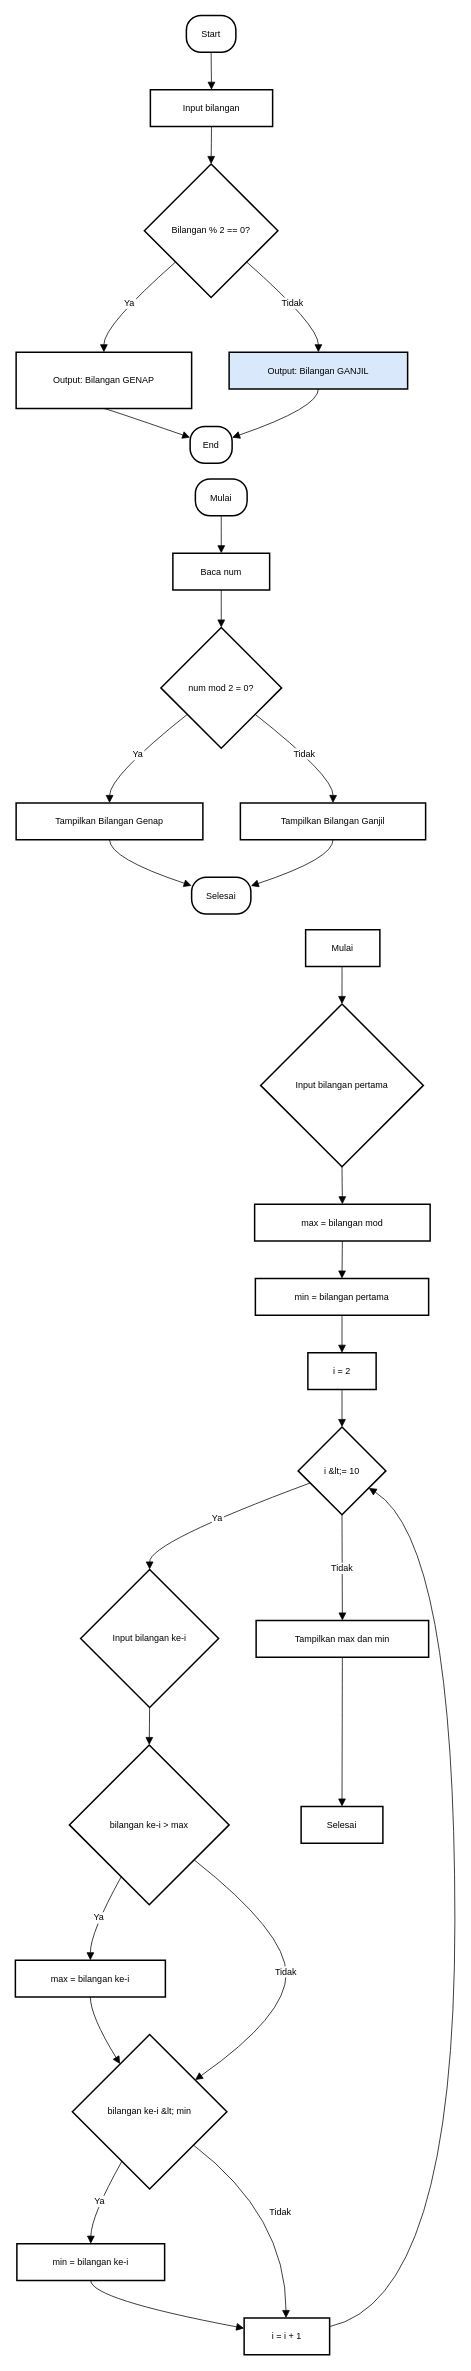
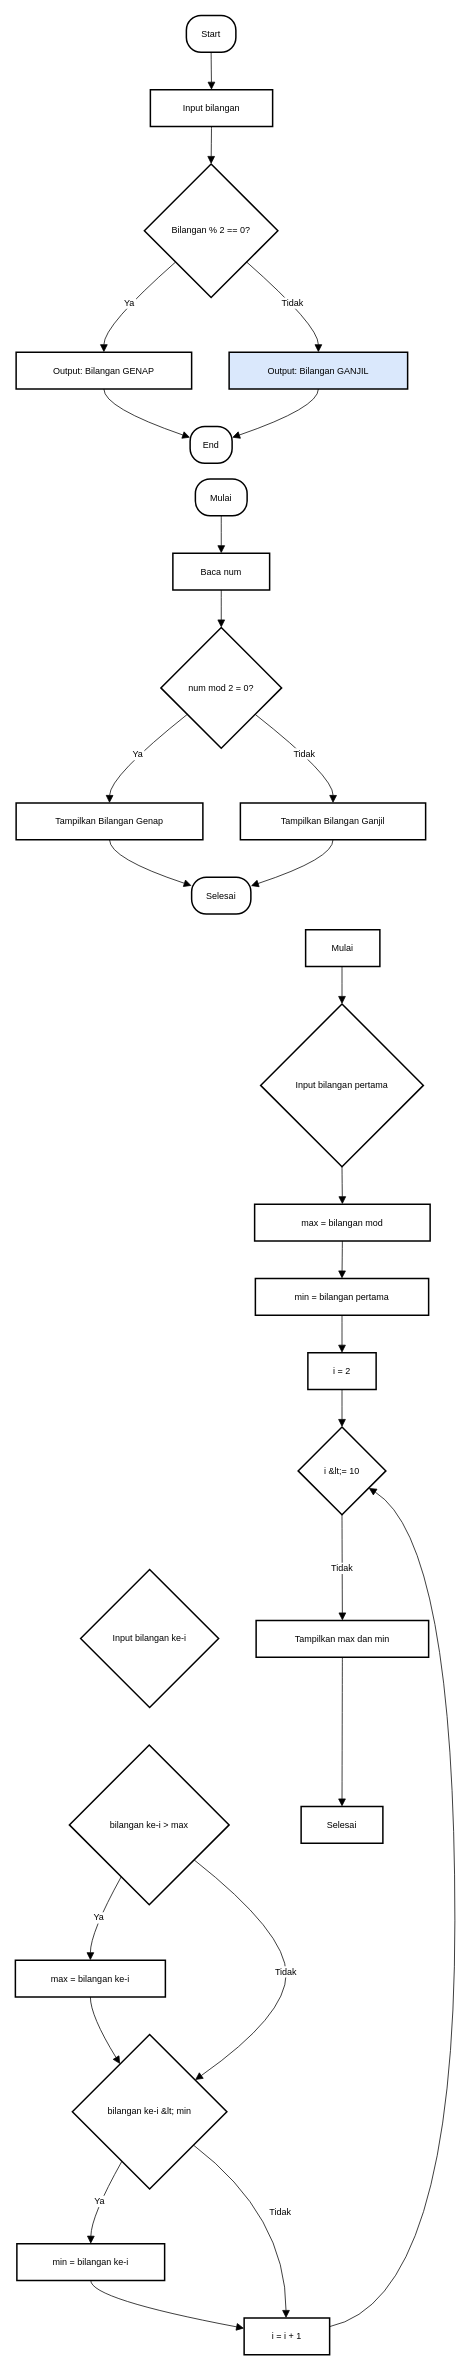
- <mxCell id="5" value="Output: Bilangan GENAP" style="whiteSpace=wrap;strokeWidth=2;" vertex="1" parent="1"><mxGeometry x="21" y="469" width="234" height="75" as="geometry" /></mxCell>
+ <mxCell id="5" value="Output: Bilangan GENAP" style="whiteSpace=wrap;strokeWidth=2;" vertex="1" parent="1"><mxGeometry x="21" y="469" width="234" height="49" as="geometry" /></mxCell>
- <mxCell id="45" value="Ya" style="curved=1;startArrow=none;endArrow=block;exitX=0;exitY=0.69;entryX=0.5;entryY=0;rounded=0;fontSize=12;startSize=8;endSize=8;" edge="1" parent="1" source="31" target="32"><mxGeometry relative="1" as="geometry"><Array as="points"><mxPoint x="199" y="2056" /></Array></mxGeometry></mxCell>
- <mxCell id="46" value="" style="curved=1;startArrow=none;endArrow=block;exitX=0.5;exitY=1;entryX=0.5;entryY=0;rounded=0;fontSize=12;startSize=8;endSize=8;" edge="1" parent="1" source="32" target="33"><mxGeometry relative="1" as="geometry"><Array as="points" /></mxGeometry></mxCell>
